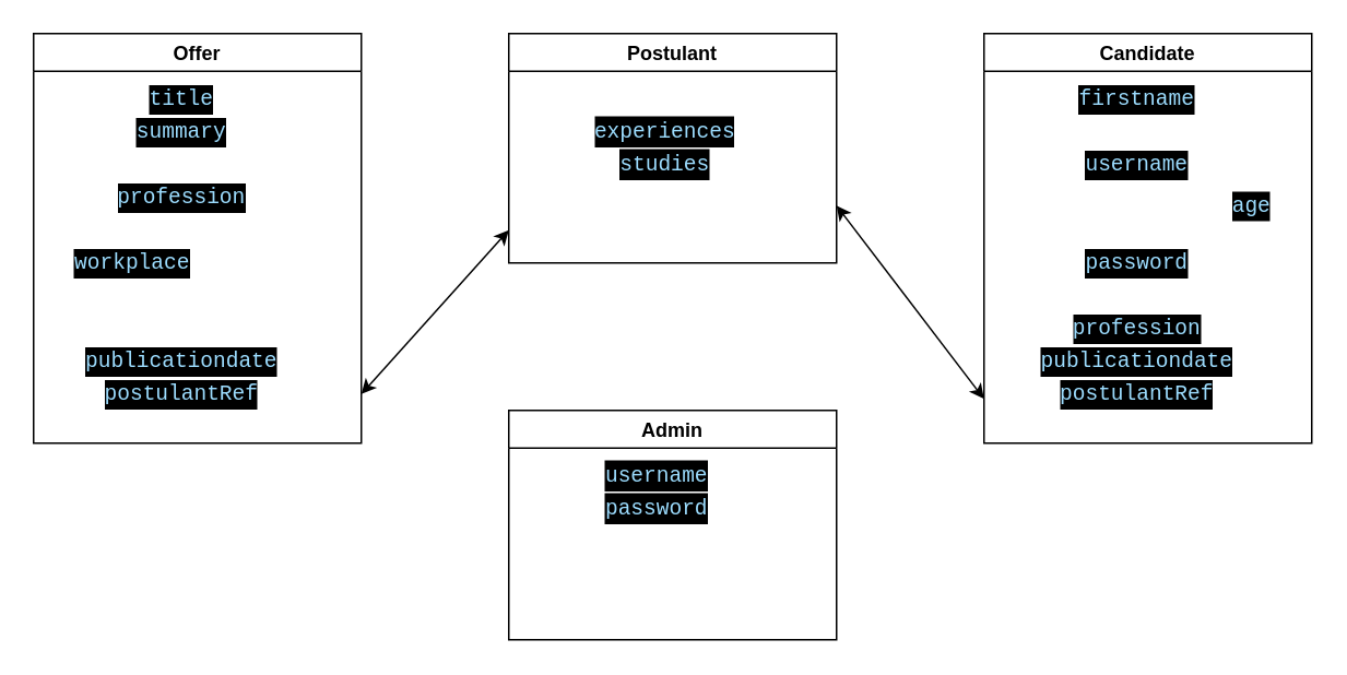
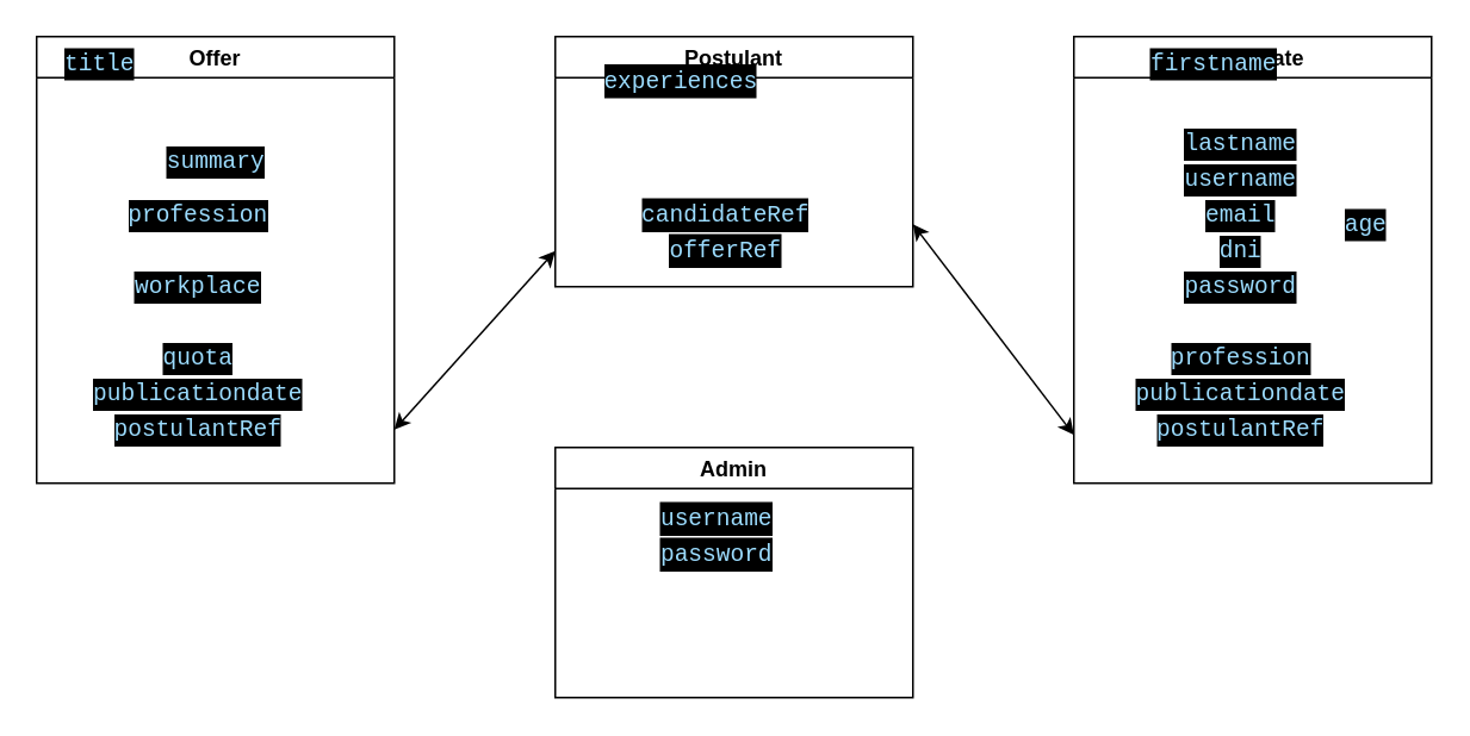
- <mxCell id="4" value="&lt;div style=&quot;color: rgb(255 , 255 , 255) ; background-color: rgb(0 , 0 , 0) ; font-family: &amp;#34;fira code retina&amp;#34; , &amp;#34;consolas&amp;#34; , &amp;#34;courier new&amp;#34; , monospace ; font-size: 13px ; line-height: 18px&quot;&gt;&lt;span style=&quot;color: #9cdcfe&quot;&gt;title&lt;/span&gt;&lt;/div&gt;" style="text;html=1;align=center;verticalAlign=middle;resizable=0;points=[];autosize=1;" vertex="1" parent="2"><mxGeometry x="60" y="30" width="60" height="20" as="geometry" /></mxCell>
+ <mxCell id="4" value="&lt;div style=&quot;color: rgb(255 , 255 , 255) ; background-color: rgb(0 , 0 , 0) ; font-family: &amp;#34;fira code retina&amp;#34; , &amp;#34;consolas&amp;#34; , &amp;#34;courier new&amp;#34; , monospace ; font-size: 13px ; line-height: 18px&quot;&gt;&lt;span style=&quot;color: #9cdcfe&quot;&gt;title&lt;/span&gt;&lt;/div&gt;" style="text;html=1;align=center;verticalAlign=middle;resizable=0;points=[];autosize=1;" vertex="1" parent="2"><mxGeometry x="5" y="5" width="60" height="20" as="geometry" /></mxCell>
- <mxCell id="18" value="&lt;div style=&quot;color: rgb(255 , 255 , 255) ; background-color: rgb(0 , 0 , 0) ; font-family: &amp;#34;fira code retina&amp;#34; , &amp;#34;consolas&amp;#34; , &amp;#34;courier new&amp;#34; , monospace ; font-size: 13px ; line-height: 18px&quot;&gt;&lt;div style=&quot;font-family: &amp;#34;fira code retina&amp;#34; , &amp;#34;consolas&amp;#34; , &amp;#34;courier new&amp;#34; , monospace ; line-height: 18px&quot;&gt;&lt;span style=&quot;color: #9cdcfe&quot;&gt;firstname&lt;/span&gt;&lt;/div&gt;&lt;/div&gt;" style="text;html=1;align=center;verticalAlign=middle;resizable=0;points=[];autosize=1;" vertex="1" parent="15"><mxGeometry x="48" y="30" width="90" height="20" as="geometry" /></mxCell>
+ <mxCell id="18" value="&lt;div style=&quot;color: rgb(255 , 255 , 255) ; background-color: rgb(0 , 0 , 0) ; font-family: &amp;#34;fira code retina&amp;#34; , &amp;#34;consolas&amp;#34; , &amp;#34;courier new&amp;#34; , monospace ; font-size: 13px ; line-height: 18px&quot;&gt;&lt;div style=&quot;font-family: &amp;#34;fira code retina&amp;#34; , &amp;#34;consolas&amp;#34; , &amp;#34;courier new&amp;#34; , monospace ; line-height: 18px&quot;&gt;&lt;span style=&quot;color: #9cdcfe&quot;&gt;firstname&lt;/span&gt;&lt;/div&gt;&lt;/div&gt;" style="text;html=1;align=center;verticalAlign=middle;resizable=0;points=[];autosize=1;" vertex="1" parent="15"><mxGeometry x="33" y="5" width="90" height="20" as="geometry" /></mxCell>
- <mxCell id="3" value="&lt;div style=&quot;color: rgb(255 , 255 , 255) ; background-color: rgb(0 , 0 , 0) ; font-family: &amp;#34;fira code retina&amp;#34; , &amp;#34;consolas&amp;#34; , &amp;#34;courier new&amp;#34; , monospace ; font-size: 13px ; line-height: 18px&quot;&gt;&lt;span style=&quot;color: #9cdcfe&quot;&gt;summary&lt;/span&gt;&lt;/div&gt;" style="text;html=1;align=center;verticalAlign=middle;resizable=0;points=[];autosize=1;" vertex="1" parent="2"><mxGeometry x="55" y="50" width="70" height="20" as="geometry" /></mxCell>
+ <mxCell id="3" value="&lt;div style=&quot;color: rgb(255 , 255 , 255) ; background-color: rgb(0 , 0 , 0) ; font-family: &amp;#34;fira code retina&amp;#34; , &amp;#34;consolas&amp;#34; , &amp;#34;courier new&amp;#34; , monospace ; font-size: 13px ; line-height: 18px&quot;&gt;&lt;span style=&quot;color: #9cdcfe&quot;&gt;summary&lt;/span&gt;&lt;/div&gt;" style="text;html=1;align=center;verticalAlign=middle;resizable=0;points=[];autosize=1;" vertex="1" parent="2"><mxGeometry x="65" y="60" width="70" height="20" as="geometry" /></mxCell>
- <mxCell id="11" value="&lt;div style=&quot;background-color: rgb(0 , 0 , 0) ; line-height: 18px&quot;&gt;&lt;font color=&quot;#9cdcfe&quot; face=&quot;fira code retina, consolas, courier new, monospace&quot;&gt;&lt;span style=&quot;font-size: 13px&quot;&gt;experiences&lt;/span&gt;&lt;/font&gt;&lt;br&gt;&lt;/div&gt;" style="text;html=1;align=center;verticalAlign=middle;resizable=0;points=[];autosize=1;" vertex="1" parent="10"><mxGeometry x="45" y="50" width="100" height="20" as="geometry" /></mxCell>
+ <mxCell id="11" value="&lt;div style=&quot;background-color: rgb(0 , 0 , 0) ; line-height: 18px&quot;&gt;&lt;font color=&quot;#9cdcfe&quot; face=&quot;fira code retina, consolas, courier new, monospace&quot;&gt;&lt;span style=&quot;font-size: 13px&quot;&gt;experiences&lt;/span&gt;&lt;/font&gt;&lt;br&gt;&lt;/div&gt;" style="text;html=1;align=center;verticalAlign=middle;resizable=0;points=[];autosize=1;" vertex="1" parent="10"><mxGeometry x="20" y="15" width="100" height="20" as="geometry" /></mxCell>
+ <mxCell id="16" value="&lt;div style=&quot;color: rgb(255 , 255 , 255) ; background-color: rgb(0 , 0 , 0) ; font-family: &amp;#34;fira code retina&amp;#34; , &amp;#34;consolas&amp;#34; , &amp;#34;courier new&amp;#34; , monospace ; font-size: 13px ; line-height: 18px&quot;&gt;&lt;div style=&quot;font-family: &amp;#34;fira code retina&amp;#34; , &amp;#34;consolas&amp;#34; , &amp;#34;courier new&amp;#34; , monospace ; line-height: 18px&quot;&gt;&lt;span style=&quot;color: #9cdcfe&quot;&gt;lastname&lt;/span&gt;&lt;/div&gt;&lt;/div&gt;" style="text;html=1;align=center;verticalAlign=middle;resizable=0;points=[];autosize=1;" vertex="1" parent="15"><mxGeometry x="53" y="50" width="80" height="20" as="geometry" /></mxCell>
- <mxCell id="12" value="&lt;div style=&quot;background-color: rgb(0 , 0 , 0) ; line-height: 18px&quot;&gt;&lt;font color=&quot;#9cdcfe&quot; face=&quot;fira code retina, consolas, courier new, monospace&quot;&gt;&lt;span style=&quot;font-size: 13px&quot;&gt;studies&lt;/span&gt;&lt;/font&gt;&lt;br&gt;&lt;/div&gt;" style="text;html=1;align=center;verticalAlign=middle;resizable=0;points=[];autosize=1;" vertex="1" parent="10"><mxGeometry x="60" y="70" width="70" height="20" as="geometry" /></mxCell>
+ <mxCell id="13" value="&lt;div style=&quot;background-color: rgb(0 , 0 , 0) ; line-height: 18px&quot;&gt;&lt;span style=&quot;color: rgb(156 , 220 , 254) ; font-family: &amp;#34;fira code retina&amp;#34; , &amp;#34;consolas&amp;#34; , &amp;#34;courier new&amp;#34; , monospace ; font-size: 13px&quot;&gt;candidateRef&lt;/span&gt;&lt;br&gt;&lt;/div&gt;" style="text;html=1;align=center;verticalAlign=middle;resizable=0;points=[];autosize=1;" vertex="1" parent="10"><mxGeometry x="40" y="90" width="110" height="20" as="geometry" /></mxCell>
+ <mxCell id="19" value="&lt;div style=&quot;color: rgb(255 , 255 , 255) ; background-color: rgb(0 , 0 , 0) ; font-family: &amp;#34;fira code retina&amp;#34; , &amp;#34;consolas&amp;#34; , &amp;#34;courier new&amp;#34; , monospace ; font-size: 13px ; line-height: 18px&quot;&gt;&lt;div style=&quot;font-family: &amp;#34;fira code retina&amp;#34; , &amp;#34;consolas&amp;#34; , &amp;#34;courier new&amp;#34; , monospace ; line-height: 18px&quot;&gt;&lt;span style=&quot;color: #9cdcfe&quot;&gt;email&lt;/span&gt;&lt;/div&gt;&lt;/div&gt;" style="text;html=1;align=center;verticalAlign=middle;resizable=0;points=[];autosize=1;" vertex="1" parent="15"><mxGeometry x="63" y="90" width="60" height="20" as="geometry" /></mxCell>
+ <mxCell id="14" value="&lt;div style=&quot;background-color: rgb(0 , 0 , 0) ; line-height: 18px&quot;&gt;&lt;span style=&quot;color: rgb(156 , 220 , 254) ; font-family: &amp;#34;fira code retina&amp;#34; , &amp;#34;consolas&amp;#34; , &amp;#34;courier new&amp;#34; , monospace ; font-size: 13px&quot;&gt;offerRef&lt;/span&gt;&lt;br&gt;&lt;/div&gt;" style="text;html=1;align=center;verticalAlign=middle;resizable=0;points=[];autosize=1;" vertex="1" parent="10"><mxGeometry x="55" y="110" width="80" height="20" as="geometry" /></mxCell>
+ <mxCell id="20" value="&lt;div style=&quot;color: rgb(255 , 255 , 255) ; background-color: rgb(0 , 0 , 0) ; font-family: &amp;#34;fira code retina&amp;#34; , &amp;#34;consolas&amp;#34; , &amp;#34;courier new&amp;#34; , monospace ; font-size: 13px ; line-height: 18px&quot;&gt;&lt;div style=&quot;font-family: &amp;#34;fira code retina&amp;#34; , &amp;#34;consolas&amp;#34; , &amp;#34;courier new&amp;#34; , monospace ; line-height: 18px&quot;&gt;&lt;span style=&quot;color: #9cdcfe&quot;&gt;dni&lt;/span&gt;&lt;/div&gt;&lt;/div&gt;" style="text;html=1;align=center;verticalAlign=middle;resizable=0;points=[];autosize=1;" vertex="1" parent="15"><mxGeometry x="73" y="110" width="40" height="20" as="geometry" /></mxCell>
- <mxCell id="6" value="&lt;div style=&quot;color: rgb(255 , 255 , 255) ; background-color: rgb(0 , 0 , 0) ; font-family: &amp;#34;fira code retina&amp;#34; , &amp;#34;consolas&amp;#34; , &amp;#34;courier new&amp;#34; , monospace ; font-size: 13px ; line-height: 18px&quot;&gt;&lt;span style=&quot;color: #9cdcfe&quot;&gt;workplace&lt;/span&gt;&lt;/div&gt;" style="text;html=1;align=center;verticalAlign=middle;resizable=0;points=[];autosize=1;" vertex="1" parent="2"><mxGeometry x="15" y="130" width="90" height="20" as="geometry" /></mxCell>
+ <mxCell id="6" value="&lt;div style=&quot;color: rgb(255 , 255 , 255) ; background-color: rgb(0 , 0 , 0) ; font-family: &amp;#34;fira code retina&amp;#34; , &amp;#34;consolas&amp;#34; , &amp;#34;courier new&amp;#34; , monospace ; font-size: 13px ; line-height: 18px&quot;&gt;&lt;span style=&quot;color: #9cdcfe&quot;&gt;workplace&lt;/span&gt;&lt;/div&gt;" style="text;html=1;align=center;verticalAlign=middle;resizable=0;points=[];autosize=1;" vertex="1" parent="2"><mxGeometry x="45" y="130" width="90" height="20" as="geometry" /></mxCell>
+ <mxCell id="7" value="&lt;div style=&quot;color: rgb(255 , 255 , 255) ; background-color: rgb(0 , 0 , 0) ; font-family: &amp;#34;fira code retina&amp;#34; , &amp;#34;consolas&amp;#34; , &amp;#34;courier new&amp;#34; , monospace ; font-size: 13px ; line-height: 18px&quot;&gt;&lt;span style=&quot;color: #9cdcfe&quot;&gt;quota&lt;/span&gt;&lt;/div&gt;" style="text;html=1;align=center;verticalAlign=middle;resizable=0;points=[];autosize=1;" vertex="1" parent="2"><mxGeometry x="60" y="170" width="60" height="20" as="geometry" /></mxCell>
